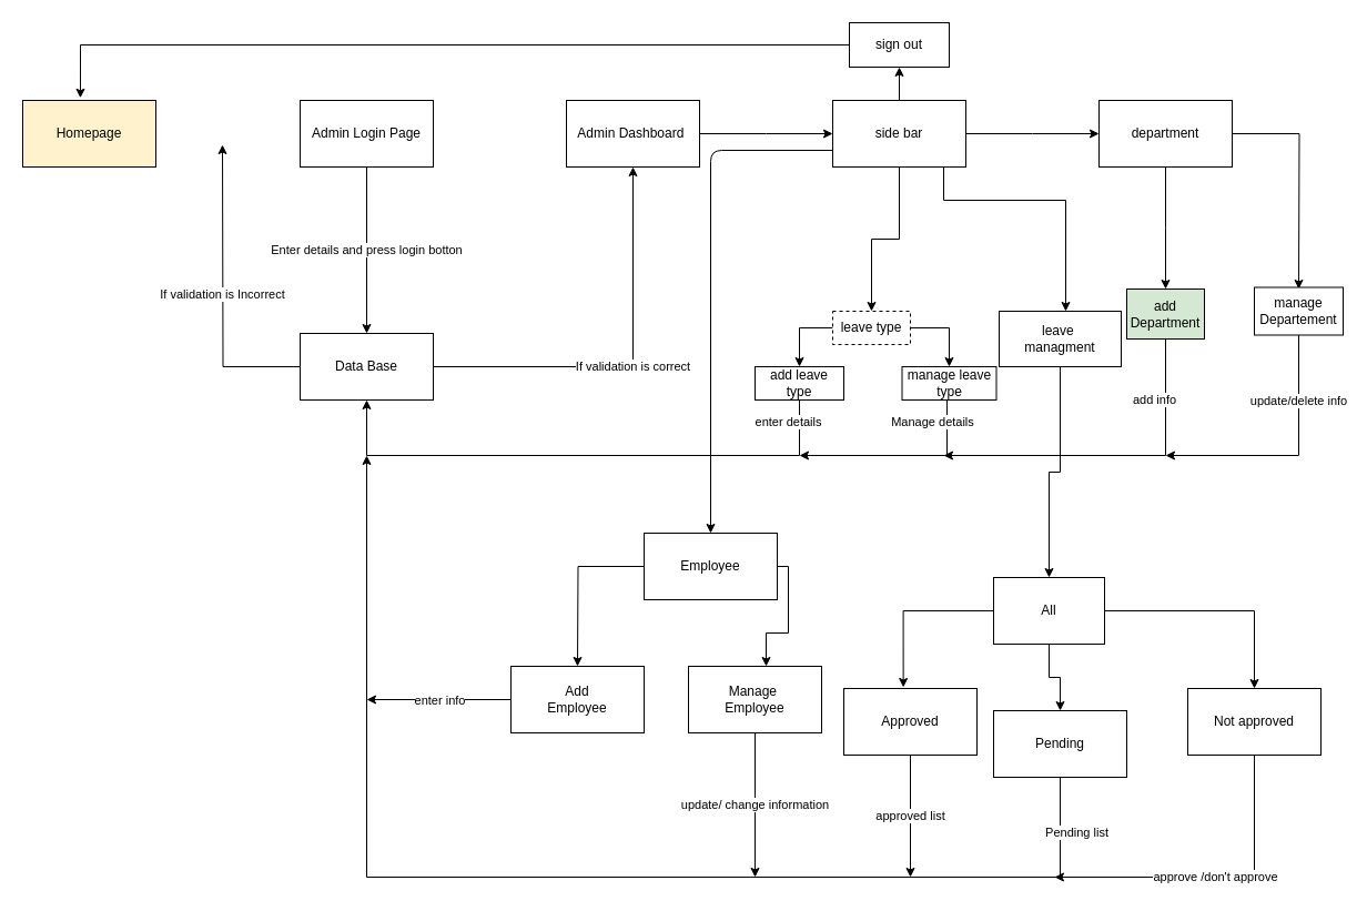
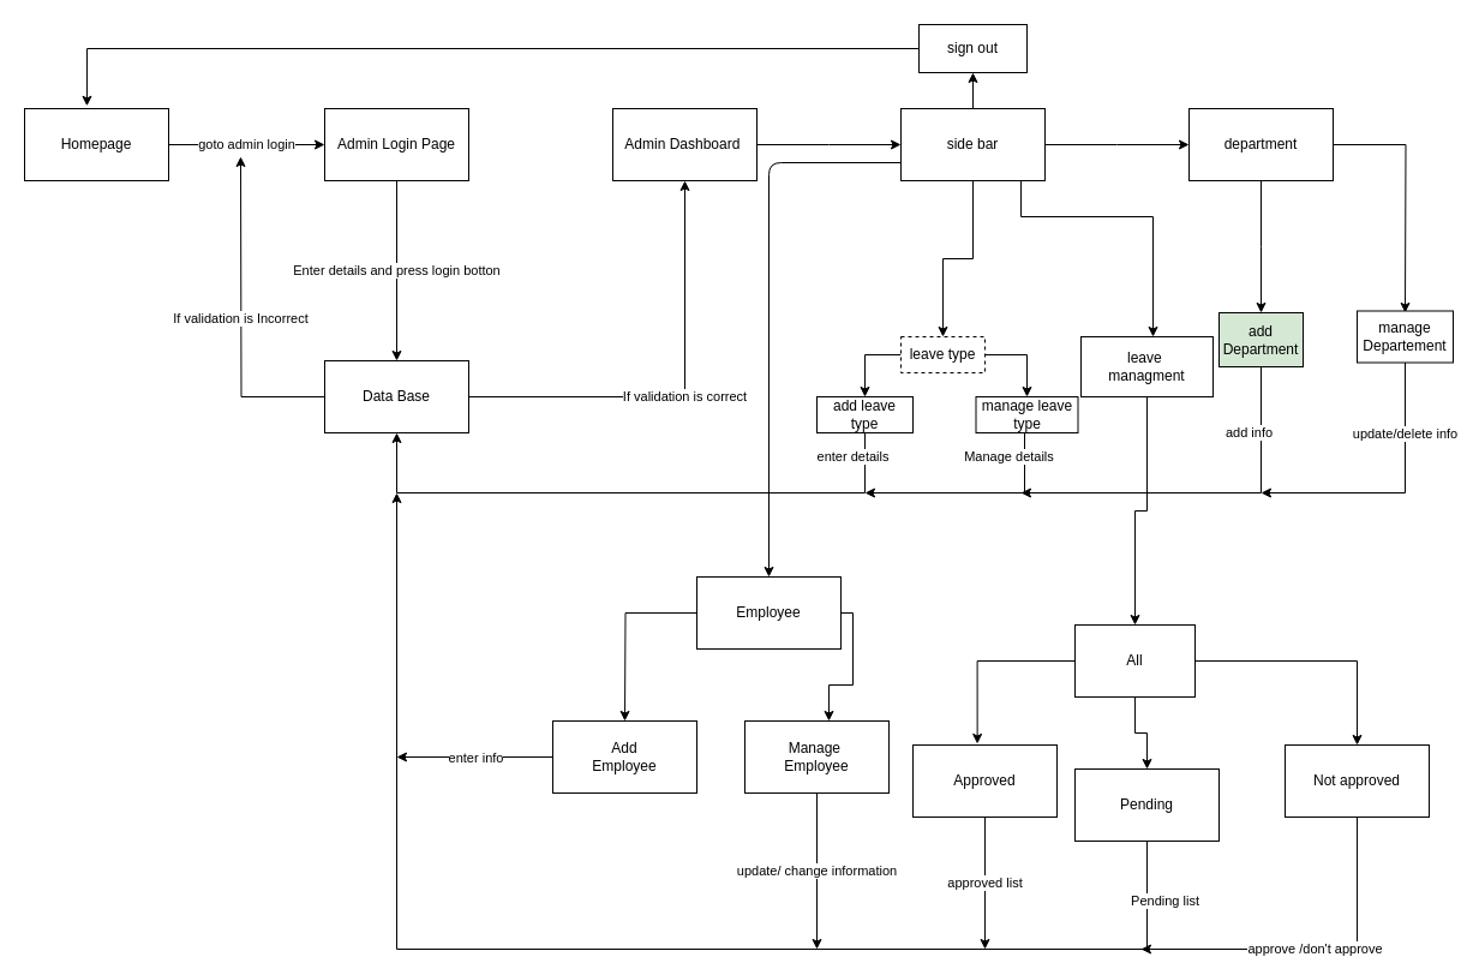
- <mxCell id="3" value="Homepage" style="rounded=0;whiteSpace=wrap;html=1;fillColor=#fff2cc;" vertex="1" parent="1"><mxGeometry x="20" y="90" width="120" height="60" as="geometry" /></mxCell>
+ <mxCell id="3" value="Homepage" style="rounded=0;whiteSpace=wrap;html=1;" vertex="1" parent="1"><mxGeometry x="20" y="90" width="120" height="60" as="geometry" /></mxCell>
+ <mxCell id="2" value="goto admin login" style="edgeStyle=orthogonalEdgeStyle;rounded=0;orthogonalLoop=1;jettySize=auto;html=1;entryX=0;entryY=0.5;entryDx=0;entryDy=0;" edge="1" parent="1" source="3" target="5"><mxGeometry relative="1" as="geometry" /></mxCell>
